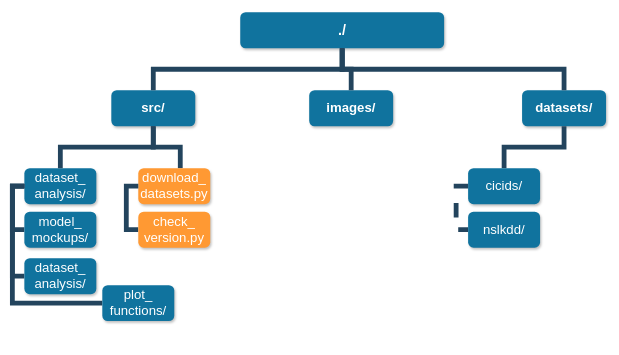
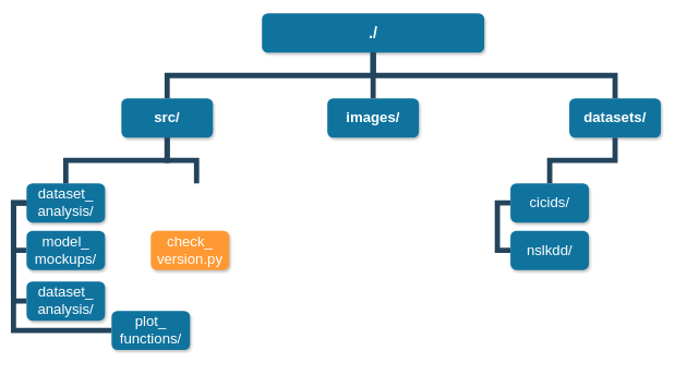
- <mxCell id="5" value="images/" style="whiteSpace=wrap;rounded=1;fillColor=#10739E;strokeColor=none;shadow=1;fontColor=#FFFFFF;fontStyle=1;fontSize=22;" parent="2" vertex="1"><mxGeometry x="495" y="130.0" width="140" height="60" as="geometry" /></mxCell>
+ <mxCell id="5" value="images/" style="whiteSpace=wrap;rounded=1;fillColor=#10739E;strokeColor=none;shadow=1;fontColor=#FFFFFF;fontStyle=1;fontSize=22;" parent="2" vertex="1"><mxGeometry x="480" y="130.0" width="140" height="60" as="geometry" /></mxCell>
- <mxCell id="20" value="download_&#10;datasets.py" style="whiteSpace=wrap;rounded=1;fillColor=#FF9933;strokeColor=none;shadow=1;fontColor=#FFFFFF;fontSize=22;" vertex="1" parent="2"><mxGeometry x="210.0" y="260.0" width="120" height="60" as="geometry" /></mxCell>
- <mxCell id="21" value="" style="edgeStyle=elbowEdgeStyle;elbow=horizontal;rounded=0;fontColor=#000000;endArrow=none;endFill=0;strokeWidth=8;strokeColor=#23445D;entryX=0;entryY=0.5;entryDx=0;entryDy=0;" edge="1" parent="2" source="20" target="22"><mxGeometry width="100" height="100" relative="1" as="geometry"><mxPoint x="190" y="290.0" as="sourcePoint" /><mxPoint x="210" y="390" as="targetPoint" /><Array as="points"><mxPoint x="190" y="330" /><mxPoint x="190" y="340" /></Array></mxGeometry></mxCell>
- <mxCell id="24" value="" style="edgeStyle=elbowEdgeStyle;elbow=horizontal;rounded=0;fontColor=#000000;endArrow=none;endFill=0;strokeWidth=8;strokeColor=#23445D;entryX=0;entryY=0.5;entryDx=0;entryDy=0;dashed=1;" edge="1" parent="2" source="23" target="25"><mxGeometry width="100" height="100" relative="1" as="geometry"><mxPoint x="740" y="290.0" as="sourcePoint" /><mxPoint x="760" y="390" as="targetPoint" /><Array as="points"><mxPoint x="740" y="330" /><mxPoint x="740" y="340" /></Array></mxGeometry></mxCell>
+ <mxCell id="24" value="" style="edgeStyle=elbowEdgeStyle;elbow=horizontal;rounded=0;fontColor=#000000;endArrow=none;endFill=0;strokeWidth=8;strokeColor=#23445D;entryX=0;entryY=0.5;entryDx=0;entryDy=0;" edge="1" parent="2" source="23" target="25"><mxGeometry width="100" height="100" relative="1" as="geometry"><mxPoint x="740" y="290.0" as="sourcePoint" /><mxPoint x="760" y="390" as="targetPoint" /><Array as="points"><mxPoint x="740" y="330" /><mxPoint x="740" y="340" /></Array></mxGeometry></mxCell>
